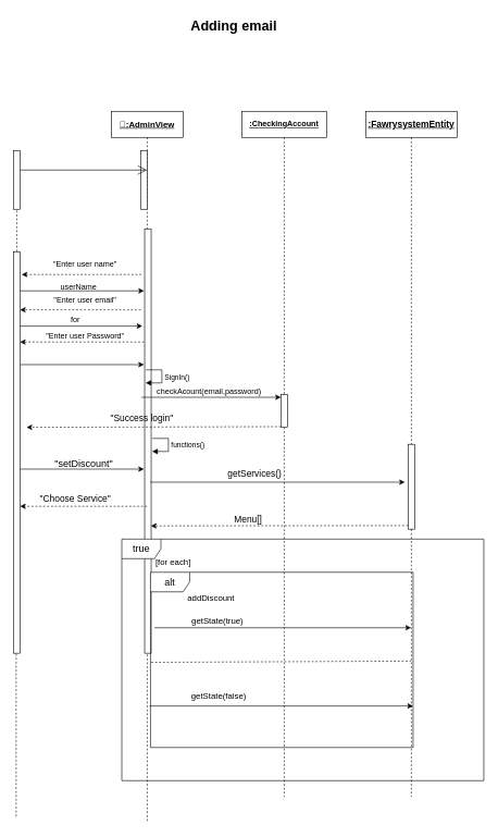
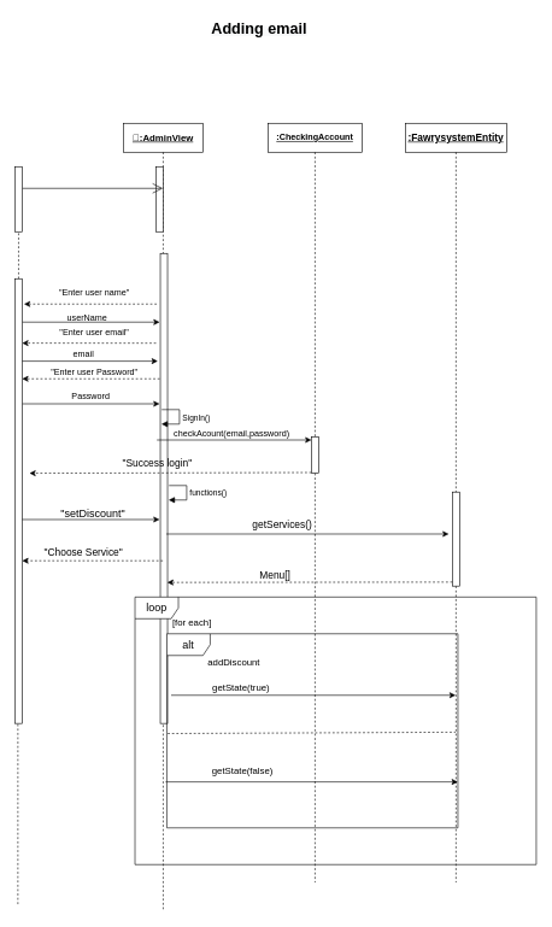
- <mxCell id="16" value="for" style="text;html=1;strokeColor=none;fillColor=none;align=center;verticalAlign=middle;whiteSpace=wrap;rounded=0;" vertex="1" parent="1"><mxGeometry x="84.98" y="475" width="60" height="30" as="geometry" /></mxCell>
+ <mxCell id="16" value="email" style="text;html=1;strokeColor=none;fillColor=none;align=center;verticalAlign=middle;whiteSpace=wrap;rounded=0;" vertex="1" parent="1"><mxGeometry x="84.98" y="475" width="60" height="30" as="geometry" /></mxCell>
+ <mxCell id="19" value="Password" style="text;html=1;strokeColor=none;fillColor=none;align=center;verticalAlign=middle;whiteSpace=wrap;rounded=0;" vertex="1" parent="1"><mxGeometry x="94.98" y="533" width="60" height="30" as="geometry" /></mxCell>
- <mxCell id="46" value="true" style="shape=umlFrame;whiteSpace=wrap;html=1;fontSize=15;" vertex="1" parent="1"><mxGeometry x="186" y="825.21" width="555" height="370" as="geometry" /></mxCell>
+ <mxCell id="46" value="loop" style="shape=umlFrame;whiteSpace=wrap;html=1;fontSize=15;" vertex="1" parent="1"><mxGeometry x="186" y="825.21" width="555" height="370" as="geometry" /></mxCell>
